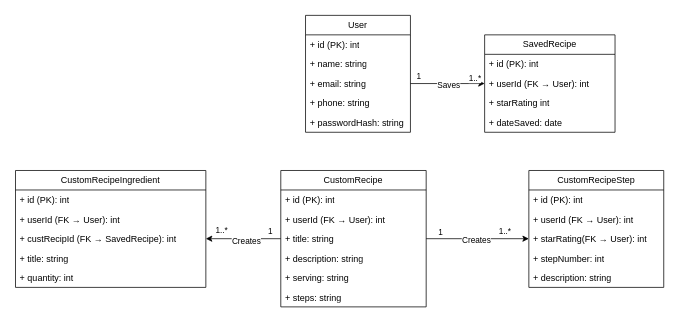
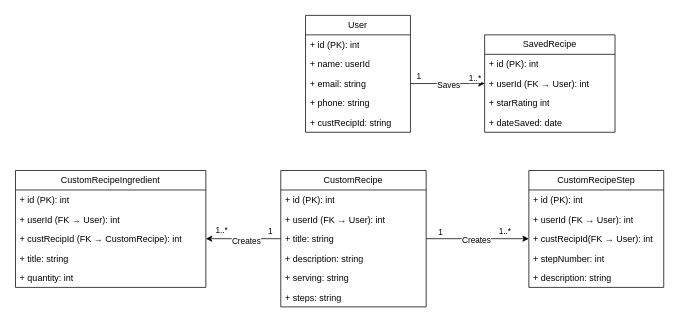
- <mxCell id="4" value="+ name: string" style="text;strokeColor=none;fillColor=none;align=left;verticalAlign=top;spacingLeft=4;spacingRight=4;overflow=hidden;rotatable=0;points=[[0,0.5],[1,0.5]];portConstraint=eastwest;whiteSpace=wrap;html=1;" parent="2" vertex="1"><mxGeometry y="52" width="140" height="26" as="geometry" /></mxCell>
+ <mxCell id="4" value="+ name: userId" style="text;strokeColor=none;fillColor=none;align=left;verticalAlign=top;spacingLeft=4;spacingRight=4;overflow=hidden;rotatable=0;points=[[0,0.5],[1,0.5]];portConstraint=eastwest;whiteSpace=wrap;html=1;" parent="2" vertex="1"><mxGeometry y="52" width="140" height="26" as="geometry" /></mxCell>
- <mxCell id="7" value="+ passwordHash: string" style="text;strokeColor=none;fillColor=none;align=left;verticalAlign=top;spacingLeft=4;spacingRight=4;overflow=hidden;rotatable=0;points=[[0,0.5],[1,0.5]];portConstraint=eastwest;whiteSpace=wrap;html=1;" parent="2" vertex="1"><mxGeometry y="130" width="140" height="26" as="geometry" /></mxCell>
+ <mxCell id="7" value="+ custRecipId: string" style="text;strokeColor=none;fillColor=none;align=left;verticalAlign=top;spacingLeft=4;spacingRight=4;overflow=hidden;rotatable=0;points=[[0,0.5],[1,0.5]];portConstraint=eastwest;whiteSpace=wrap;html=1;" parent="2" vertex="1"><mxGeometry y="130" width="140" height="26" as="geometry" /></mxCell>
- <mxCell id="23" value="+ custRecipId (FK →&amp;nbsp;&lt;span style=&quot;text-align: center;&quot;&gt;SavedRecipe&lt;/span&gt;): int" style="text;strokeColor=none;fillColor=none;align=left;verticalAlign=top;spacingLeft=4;spacingRight=4;overflow=hidden;rotatable=0;points=[[0,0.5],[1,0.5]];portConstraint=eastwest;whiteSpace=wrap;html=1;" vertex="1" parent="20"><mxGeometry y="78" width="254" height="26" as="geometry" /></mxCell>
+ <mxCell id="23" value="+ custRecipId (FK →&amp;nbsp;&lt;span style=&quot;text-align: center;&quot;&gt;CustomRecipe&lt;/span&gt;): int" style="text;strokeColor=none;fillColor=none;align=left;verticalAlign=top;spacingLeft=4;spacingRight=4;overflow=hidden;rotatable=0;points=[[0,0.5],[1,0.5]];portConstraint=eastwest;whiteSpace=wrap;html=1;" vertex="1" parent="20"><mxGeometry y="78" width="254" height="26" as="geometry" /></mxCell>
- <mxCell id="29" value="+ starRating(FK → User): int" style="text;strokeColor=none;fillColor=none;align=left;verticalAlign=top;spacingLeft=4;spacingRight=4;overflow=hidden;rotatable=0;points=[[0,0.5],[1,0.5]];portConstraint=eastwest;whiteSpace=wrap;html=1;" vertex="1" parent="26"><mxGeometry y="78" width="180" height="26" as="geometry" /></mxCell>
+ <mxCell id="29" value="+ custRecipId(FK → User): int" style="text;strokeColor=none;fillColor=none;align=left;verticalAlign=top;spacingLeft=4;spacingRight=4;overflow=hidden;rotatable=0;points=[[0,0.5],[1,0.5]];portConstraint=eastwest;whiteSpace=wrap;html=1;" vertex="1" parent="26"><mxGeometry y="78" width="180" height="26" as="geometry" /></mxCell>
